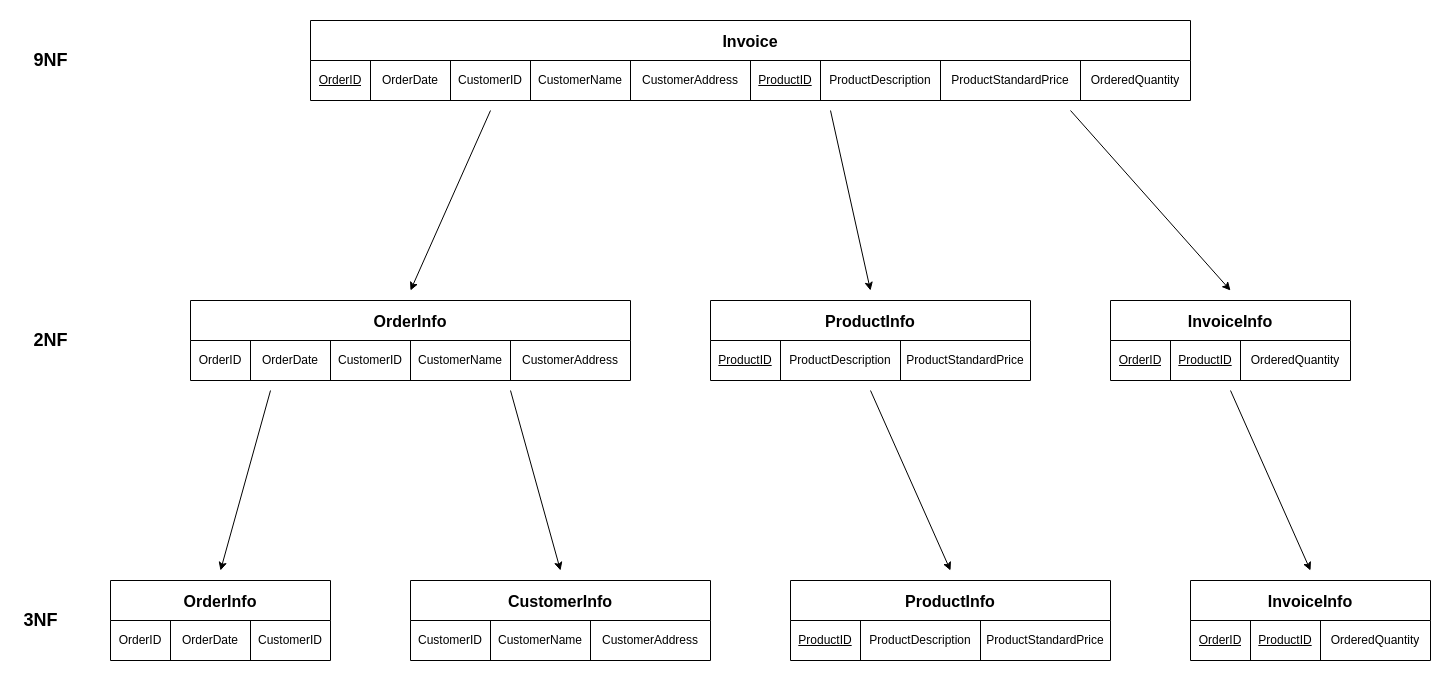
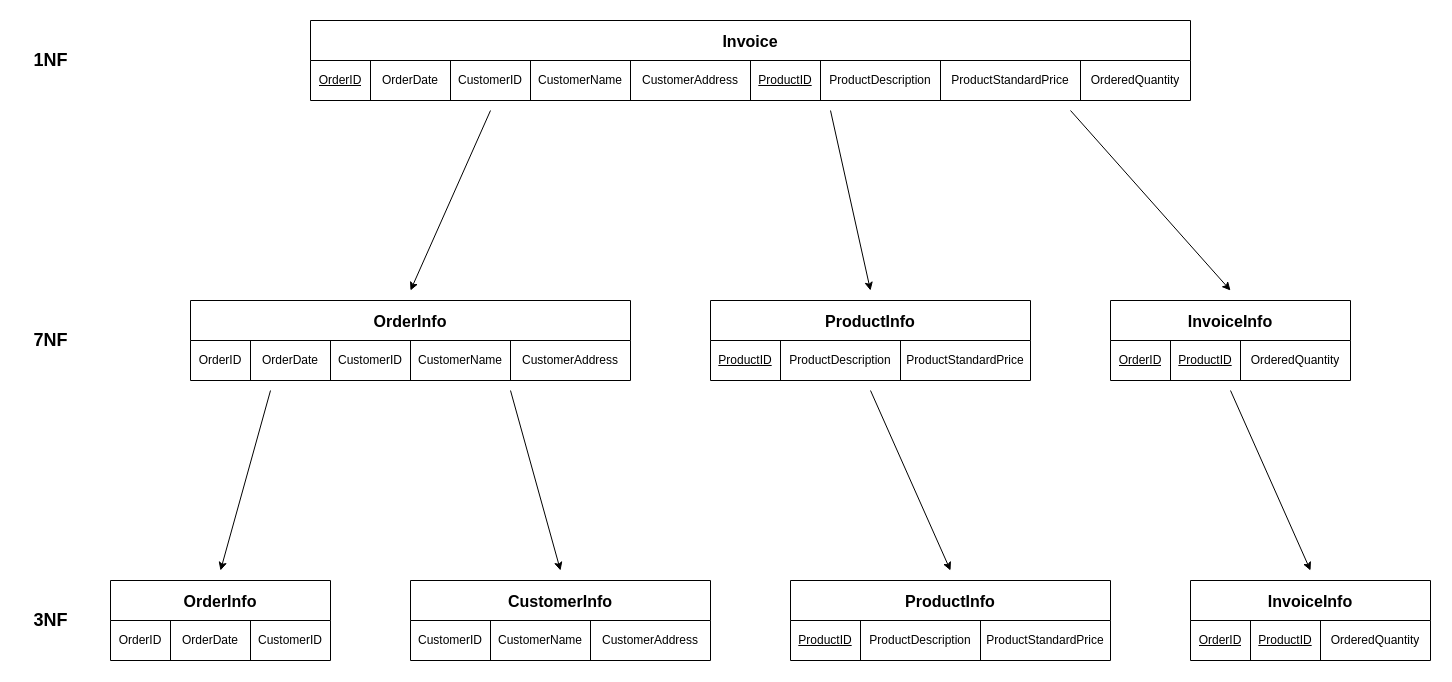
- <mxCell id="13" value="&lt;b&gt;&lt;font style=&quot;font-size: 18px;&quot;&gt;9NF&lt;/font&gt;&lt;/b&gt;" style="text;html=1;align=center;verticalAlign=middle;resizable=0;points=[];autosize=1;strokeColor=none;fillColor=none;" vertex="1" parent="1"><mxGeometry x="20" y="40" width="60" height="40" as="geometry" /></mxCell>
+ <mxCell id="13" value="&lt;b&gt;&lt;font style=&quot;font-size: 18px;&quot;&gt;1NF&lt;/font&gt;&lt;/b&gt;" style="text;html=1;align=center;verticalAlign=middle;resizable=0;points=[];autosize=1;strokeColor=none;fillColor=none;" vertex="1" parent="1"><mxGeometry x="20" y="40" width="60" height="40" as="geometry" /></mxCell>
- <mxCell id="31" value="&lt;b&gt;&lt;font style=&quot;font-size: 18px;&quot;&gt;2NF&lt;/font&gt;&lt;/b&gt;" style="text;html=1;align=center;verticalAlign=middle;resizable=0;points=[];autosize=1;strokeColor=none;fillColor=none;" vertex="1" parent="1"><mxGeometry x="20" y="320" width="60" height="40" as="geometry" /></mxCell>
+ <mxCell id="31" value="&lt;b&gt;&lt;font style=&quot;font-size: 18px;&quot;&gt;7NF&lt;/font&gt;&lt;/b&gt;" style="text;html=1;align=center;verticalAlign=middle;resizable=0;points=[];autosize=1;strokeColor=none;fillColor=none;" vertex="1" parent="1"><mxGeometry x="20" y="320" width="60" height="40" as="geometry" /></mxCell>
- <mxCell id="35" value="&lt;b&gt;&lt;font style=&quot;font-size: 18px;&quot;&gt;3NF&lt;/font&gt;&lt;/b&gt;" style="text;html=1;align=center;verticalAlign=middle;resizable=0;points=[];autosize=1;strokeColor=none;fillColor=none;" vertex="1" parent="1"><mxGeometry x="10" y="600" width="60" height="40" as="geometry" /></mxCell>
+ <mxCell id="35" value="&lt;b&gt;&lt;font style=&quot;font-size: 18px;&quot;&gt;3NF&lt;/font&gt;&lt;/b&gt;" style="text;html=1;align=center;verticalAlign=middle;resizable=0;points=[];autosize=1;strokeColor=none;fillColor=none;" vertex="1" parent="1"><mxGeometry x="20" y="600" width="60" height="40" as="geometry" /></mxCell>
